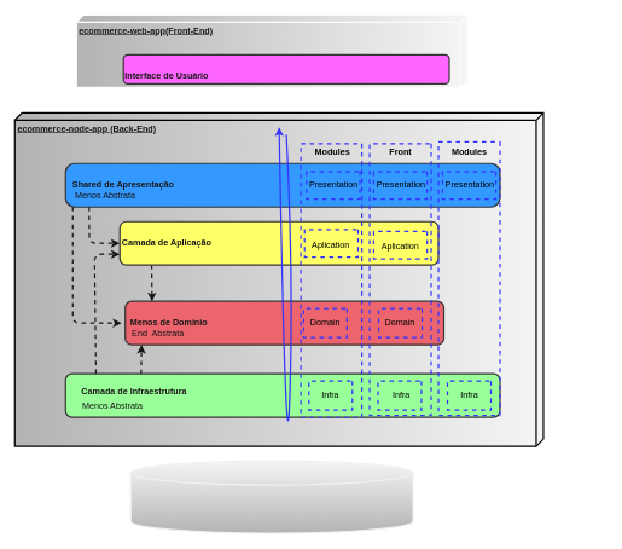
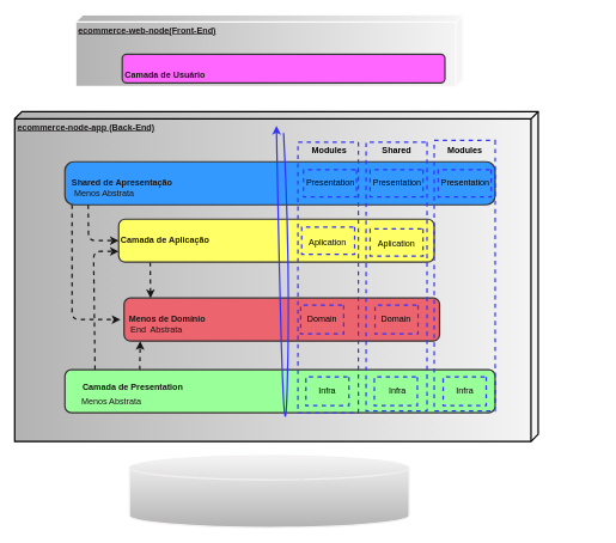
- <mxCell id="3" value="ecommerce-web-app(Front-End)" style="verticalAlign=top;align=left;spacingTop=8;spacingLeft=2;spacingRight=12;shape=cube;size=10;direction=south;fontStyle=5;html=1;strokeWidth=2;strokeColor=#fefbfb;fillColor=#f5f5f5;gradientColor=#b3b3b3;fontColor=#191616;" parent="1" vertex="1"><mxGeometry x="105" y="20" width="540" height="100" as="geometry" /></mxCell>
+ <mxCell id="3" value="ecommerce-web-node(Front-End)" style="verticalAlign=top;align=left;spacingTop=8;spacingLeft=2;spacingRight=12;shape=cube;size=10;direction=south;fontStyle=5;html=1;strokeWidth=2;strokeColor=#fefbfb;fillColor=#f5f5f5;gradientColor=#b3b3b3;fontColor=#191616;" parent="1" vertex="1"><mxGeometry x="105" y="20" width="540" height="100" as="geometry" /></mxCell>
- <mxCell id="10" value="Interface de Usuário" style="text;html=1;strokeColor=none;fillColor=none;align=center;verticalAlign=middle;whiteSpace=wrap;rounded=0;strokeWidth=2;fontColor=#191616;fontStyle=1" parent="1" vertex="1"><mxGeometry x="150" y="90" width="160" height="30" as="geometry" /></mxCell>
+ <mxCell id="10" value="Camada de Usuário" style="text;html=1;strokeColor=none;fillColor=none;align=center;verticalAlign=middle;whiteSpace=wrap;rounded=0;strokeWidth=2;fontColor=#191616;fontStyle=1" parent="1" vertex="1"><mxGeometry x="150" y="90" width="160" height="30" as="geometry" /></mxCell>
- <mxCell id="31" value="Front" style="text;html=1;strokeColor=none;fillColor=none;align=center;verticalAlign=middle;whiteSpace=wrap;rounded=0;dashed=1;strokeWidth=2;fontColor=#000000;fontStyle=1" vertex="1" parent="1"><mxGeometry x="522.5" y="195" width="60" height="30" as="geometry" /></mxCell>
+ <mxCell id="31" value="Shared" style="text;html=1;strokeColor=none;fillColor=none;align=center;verticalAlign=middle;whiteSpace=wrap;rounded=0;dashed=1;strokeWidth=2;fontColor=#000000;fontStyle=1" vertex="1" parent="1"><mxGeometry x="522.5" y="195" width="60" height="30" as="geometry" /></mxCell>
- <mxCell id="17" value="Camada de Infraestrutura" style="text;html=1;strokeColor=none;fillColor=none;align=center;verticalAlign=middle;whiteSpace=wrap;rounded=0;strokeWidth=2;fontColor=#191616;fontStyle=1" parent="1" vertex="1"><mxGeometry x="105" y="525" width="160" height="30" as="geometry" /></mxCell>
+ <mxCell id="17" value="Camada de Presentation" style="text;html=1;strokeColor=none;fillColor=none;align=center;verticalAlign=middle;whiteSpace=wrap;rounded=0;strokeWidth=2;fontColor=#191616;fontStyle=1" parent="1" vertex="1"><mxGeometry x="105" y="525" width="160" height="30" as="geometry" /></mxCell>
